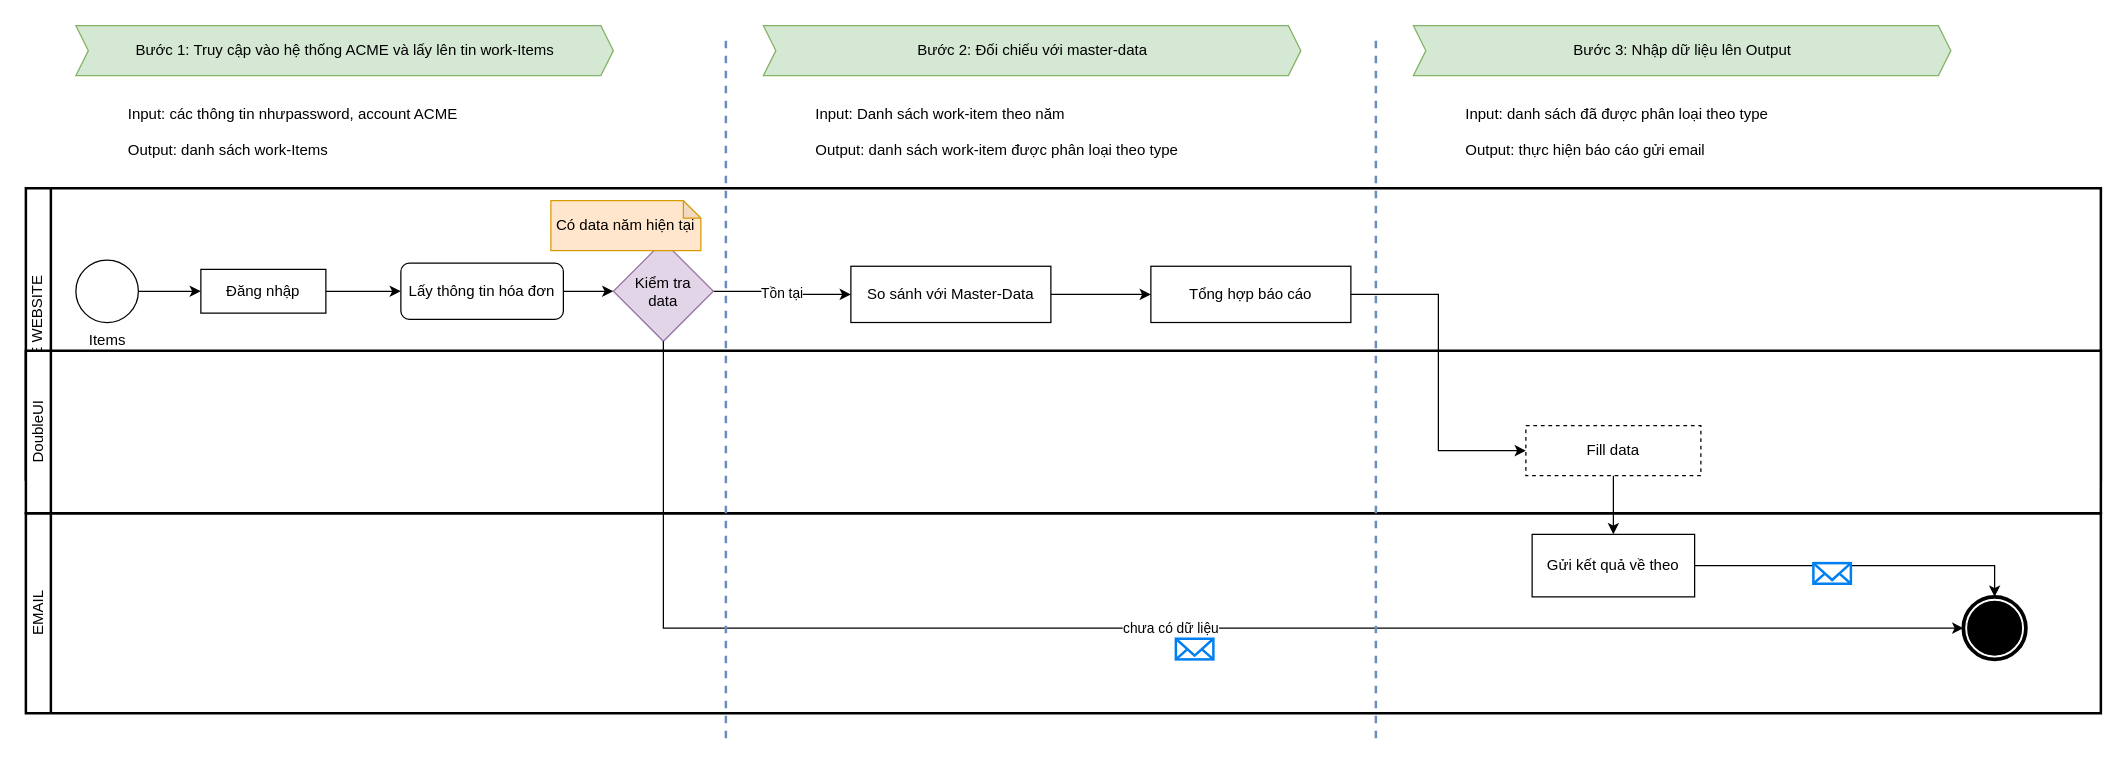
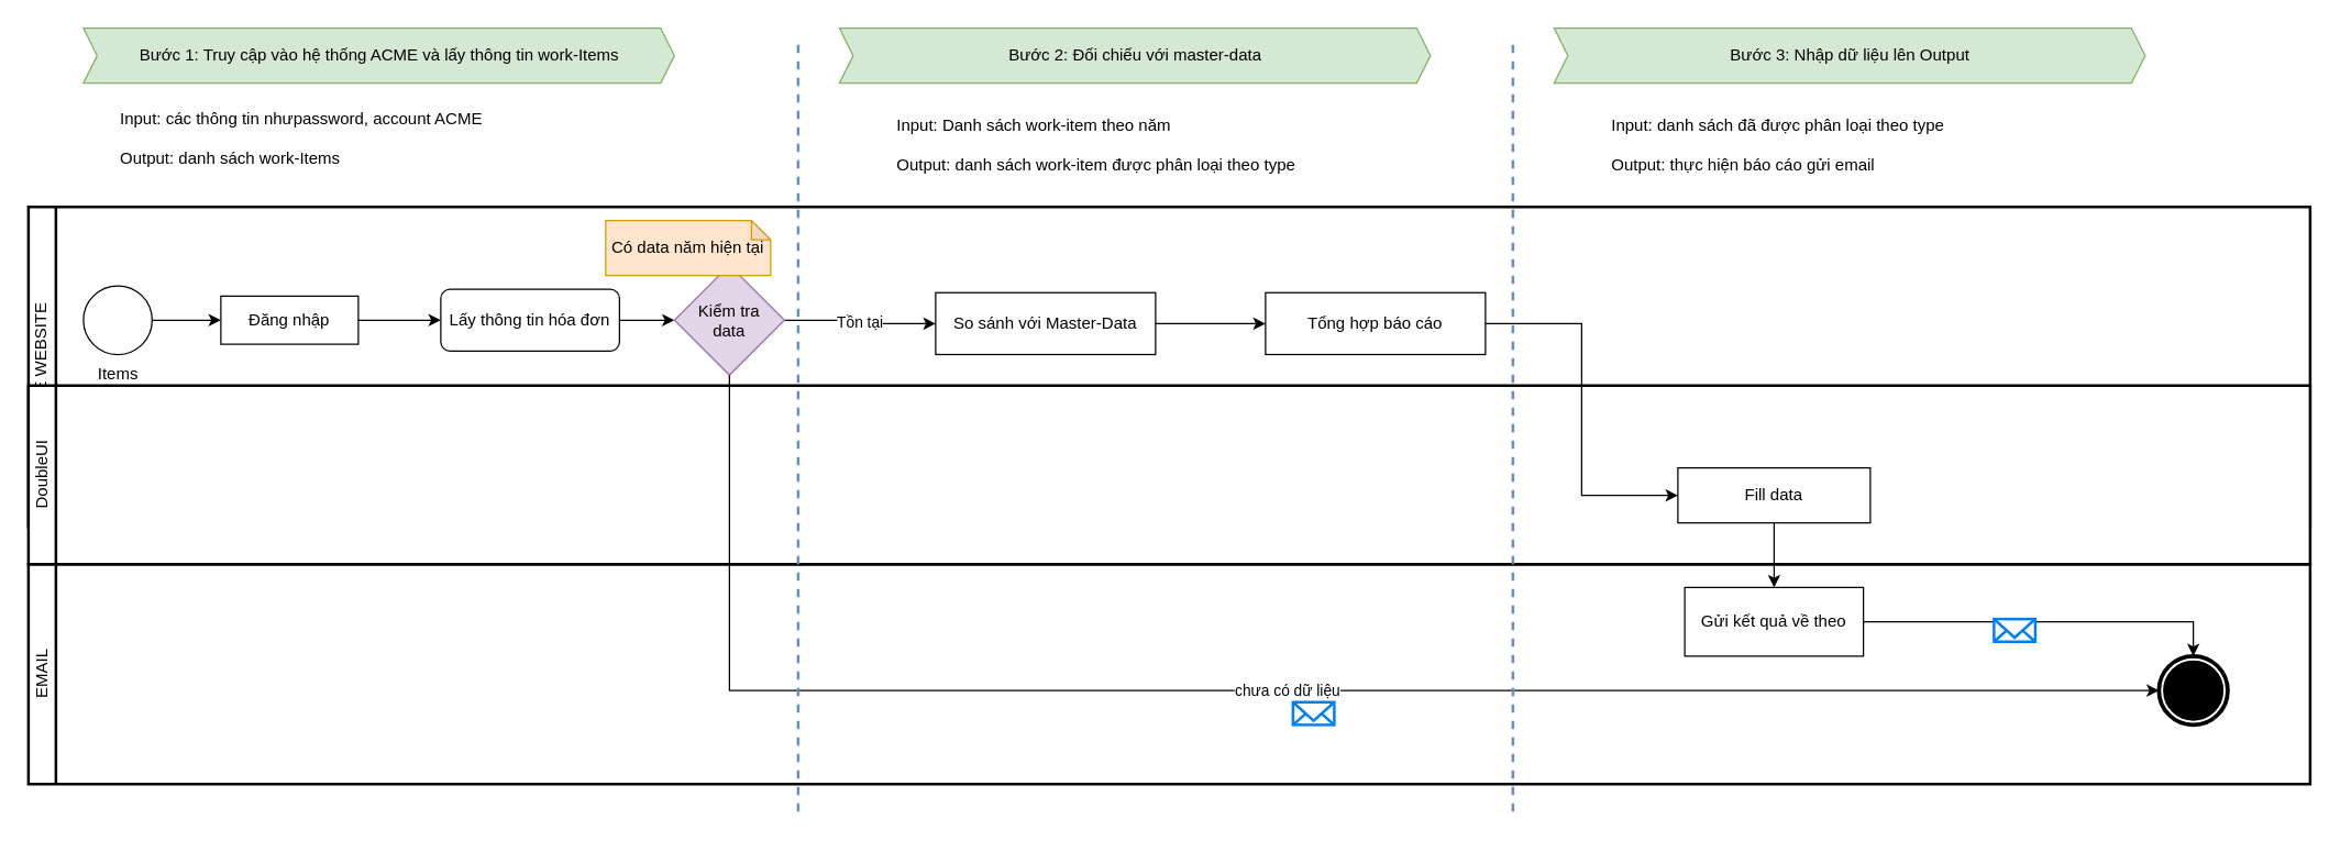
- <mxCell id="25" value="Bước 1: Truy cập vào hệ thống ACME và lấy lên tin work-Items" style="html=1;shadow=0;dashed=0;align=center;verticalAlign=middle;shape=mxgraph.arrows2.arrow;dy=0;dx=10;notch=10;fillColor=#d5e8d4;strokeColor=#82b366;" vertex="1" parent="1"><mxGeometry x="60" y="20" width="430" height="40" as="geometry" /></mxCell>
+ <mxCell id="25" value="Bước 1: Truy cập vào hệ thống ACME và lấy thông tin work-Items" style="html=1;shadow=0;dashed=0;align=center;verticalAlign=middle;shape=mxgraph.arrows2.arrow;dy=0;dx=10;notch=10;fillColor=#d5e8d4;strokeColor=#82b366;" vertex="1" parent="1"><mxGeometry x="60" y="20" width="430" height="40" as="geometry" /></mxCell>
- <mxCell id="26" value="Input: các thông tin nhưpassword, account ACME&lt;br&gt;&lt;br&gt;Output: danh sách work-Items" style="text;html=1;strokeColor=none;fillColor=none;align=left;verticalAlign=middle;whiteSpace=wrap;rounded=0;" vertex="1" parent="1"><mxGeometry x="100" y="90" width="400" height="30" as="geometry" /></mxCell>
+ <mxCell id="26" value="Input: các thông tin nhưpassword, account ACME&lt;br&gt;&lt;br&gt;Output: danh sách work-Items" style="text;html=1;strokeColor=none;fillColor=none;align=left;verticalAlign=middle;whiteSpace=wrap;rounded=0;" vertex="1" parent="1"><mxGeometry x="85" y="85" width="400" height="30" as="geometry" /></mxCell>
- <mxCell id="23" value="Fill data" style="rounded=0;whiteSpace=wrap;html=1;dashed=1;" parent="22" vertex="1"><mxGeometry x="1200" y="60" width="140" height="40" as="geometry" /></mxCell>
+ <mxCell id="23" value="Fill data" style="rounded=0;whiteSpace=wrap;html=1;" parent="22" vertex="1"><mxGeometry x="1200" y="60" width="140" height="40" as="geometry" /></mxCell>
